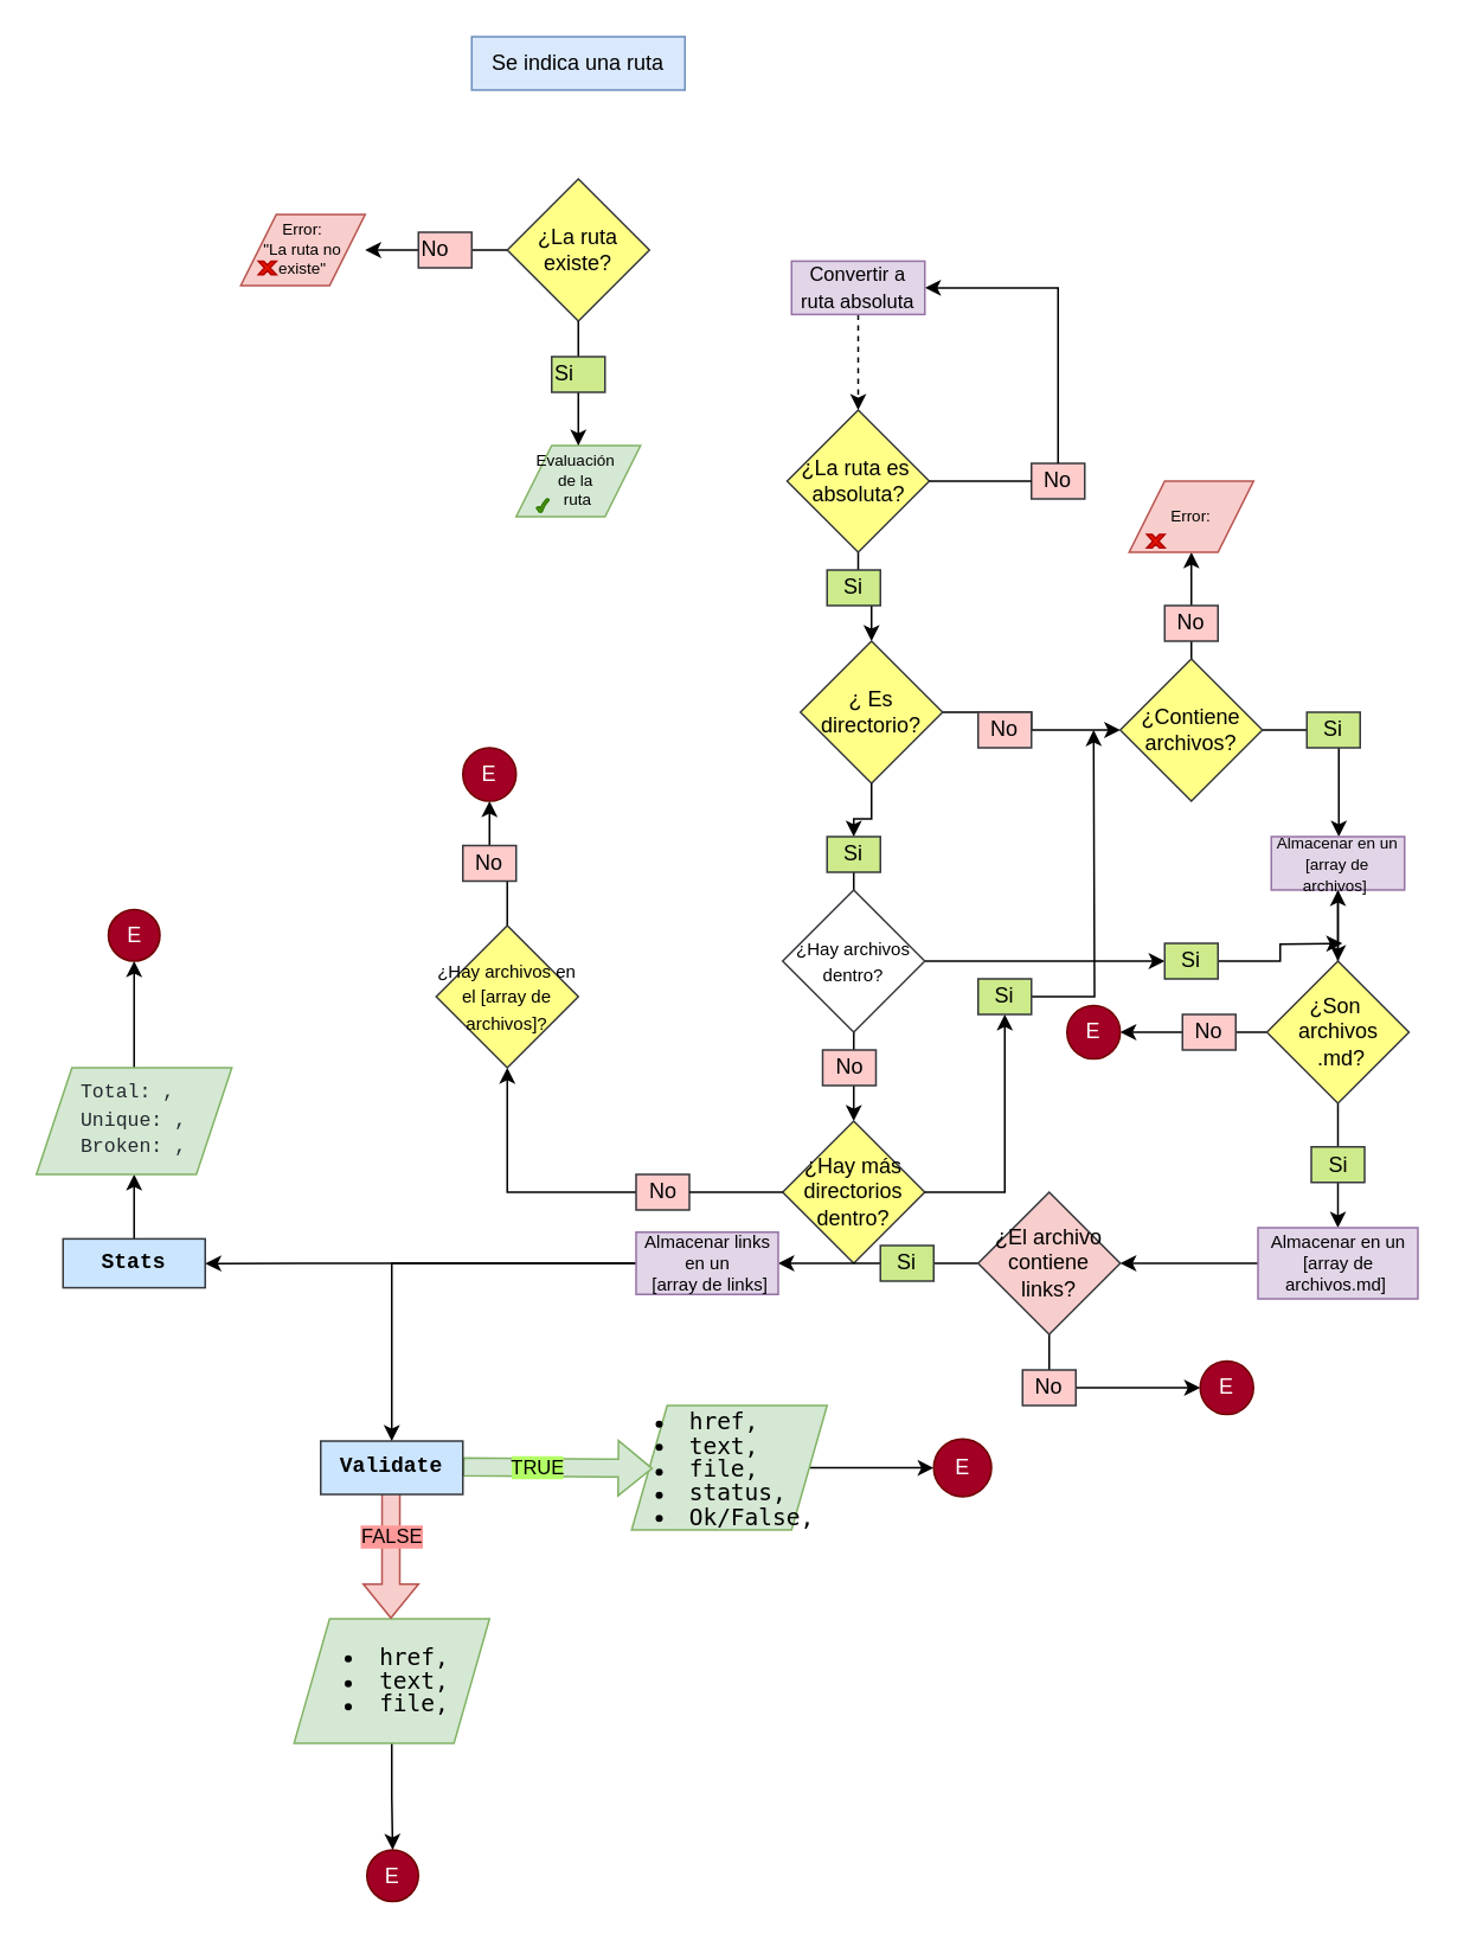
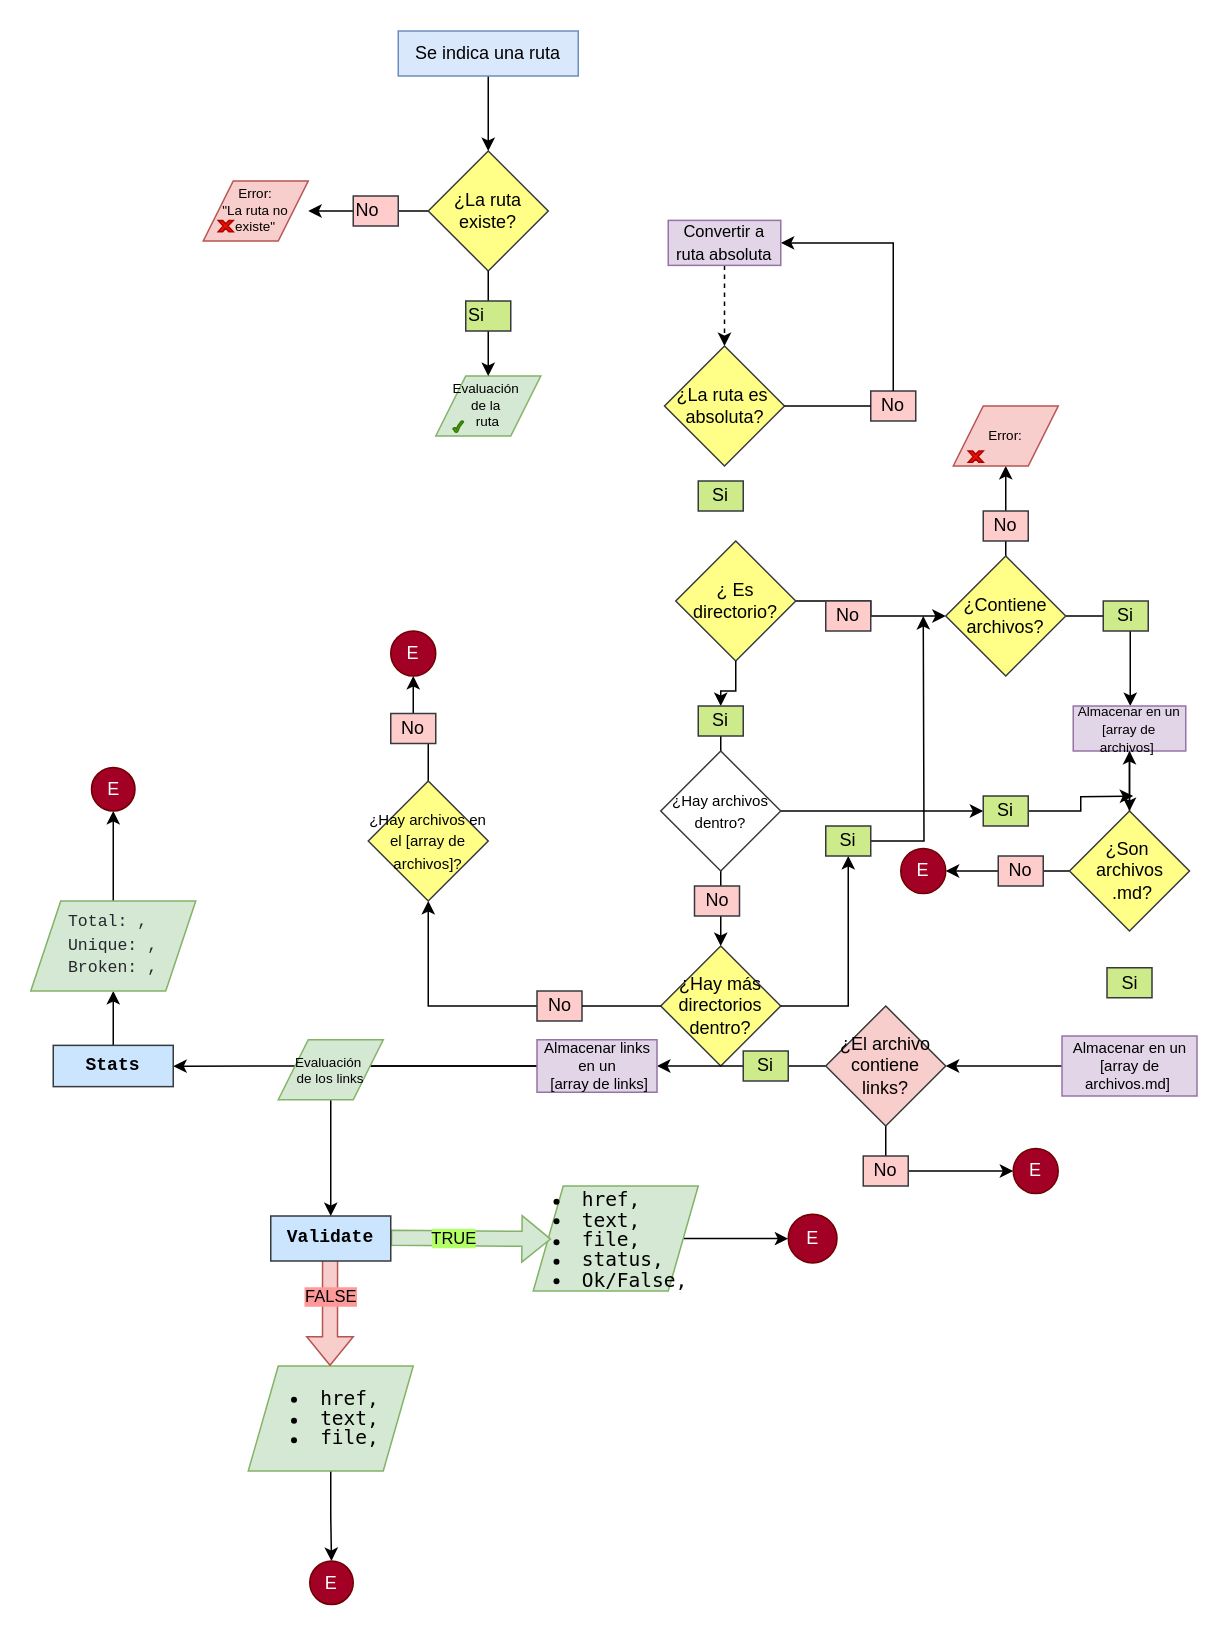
+ <mxCell id="25" value="" style="edgeStyle=orthogonalEdgeStyle;rounded=0;orthogonalLoop=1;jettySize=auto;html=1;" parent="1" source="26" target="8" edge="1"><mxGeometry relative="1" as="geometry" /></mxCell>
- <mxCell id="9" value="" style="edgeStyle=orthogonalEdgeStyle;rounded=0;orthogonalLoop=1;jettySize=auto;html=1;exitX=0.5;exitY=1;exitDx=0;exitDy=0;entryX=0.5;entryY=0;entryDx=0;entryDy=0;" parent="1" source="12" target="24" edge="1"><mxGeometry relative="1" as="geometry"><mxPoint x="585" y="280" as="targetPoint" /></mxGeometry></mxCell>
- <mxCell id="50" value="" style="edgeStyle=orthogonalEdgeStyle;rounded=0;orthogonalLoop=1;jettySize=auto;html=1;" edge="1" parent="1" source="53" target="55"><mxGeometry relative="1" as="geometry" /></mxCell>
+ <mxCell id="78" value="Evaluación&amp;nbsp;&lt;br&gt;de los links" style="shape=parallelogram;perimeter=parallelogramPerimeter;whiteSpace=wrap;html=1;fixedSize=1;fontSize=9;fillColor=#d5e8d4;strokeColor=#82b366;" vertex="1" parent="1"><mxGeometry x="185" y="692.5" width="70" height="40" as="geometry" /></mxCell>
